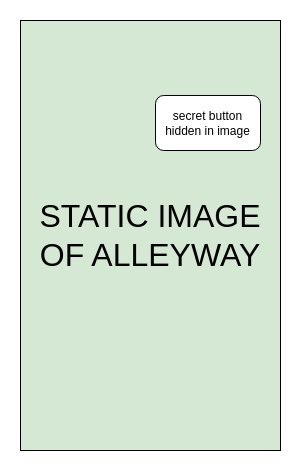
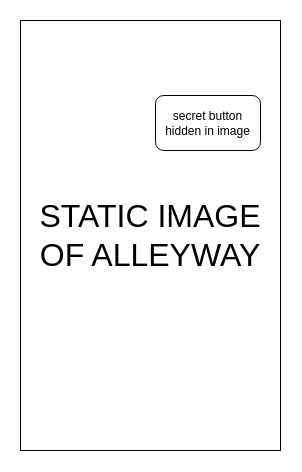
- <mxCell id="2" value="&lt;font style=&quot;font-size: 32px&quot;&gt;STATIC IMAGE OF ALLEYWAY&lt;br&gt;&lt;/font&gt;" style="rounded=0;whiteSpace=wrap;html=1;fillColor=#d5e8d4;" parent="1" vertex="1"><mxGeometry x="20" y="20" width="260" height="430" as="geometry" /></mxCell>
+ <mxCell id="2" value="&lt;font style=&quot;font-size: 32px&quot;&gt;STATIC IMAGE OF ALLEYWAY&lt;br&gt;&lt;/font&gt;" style="rounded=0;whiteSpace=wrap;html=1;" parent="1" vertex="1"><mxGeometry x="20" y="20" width="260" height="430" as="geometry" /></mxCell>
